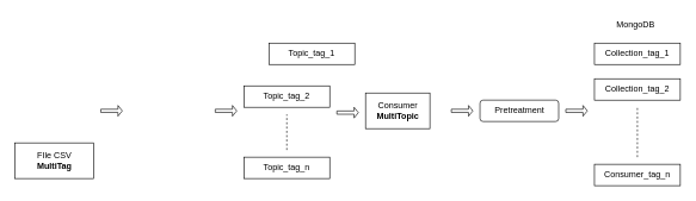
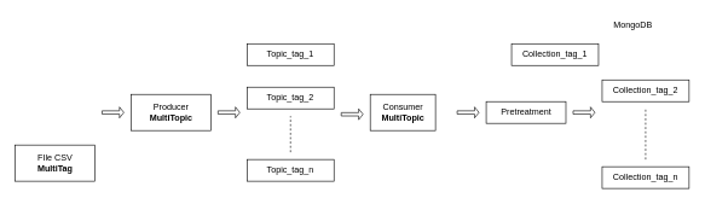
- <mxCell id="13" value="MongoDB" style="text;strokeColor=none;fillColor=none;align=left;verticalAlign=top;spacingLeft=4;spacingRight=4;overflow=hidden;rotatable=0;points=[[0,0.5],[1,0.5]];portConstraint=eastwest;" vertex="1" parent="1"><mxGeometry x="855" y="20" width="70" height="30" as="geometry" /></mxCell>
+ <mxCell id="13" value="MongoDB" style="text;strokeColor=none;fillColor=none;align=left;verticalAlign=top;spacingLeft=4;spacingRight=4;overflow=hidden;rotatable=0;points=[[0,0.5],[1,0.5]];portConstraint=eastwest;" vertex="1" parent="1"><mxGeometry x="840" y="20" width="70" height="30" as="geometry" /></mxCell>
- <mxCell id="15" value="Topic_tag_1" style="rounded=0;whiteSpace=wrap;html=1;" vertex="1" parent="1"><mxGeometry x="375" y="60" width="120" height="30" as="geometry" /></mxCell>
+ <mxCell id="15" value="Topic_tag_1" style="rounded=0;whiteSpace=wrap;html=1;" vertex="1" parent="1"><mxGeometry x="340" y="60" width="120" height="30" as="geometry" /></mxCell>
- <mxCell id="5" value="Collection_tag_1" style="rounded=0;whiteSpace=wrap;html=1;" vertex="1" parent="1"><mxGeometry x="830" y="60" width="120" height="30" as="geometry" /></mxCell>
+ <mxCell id="5" value="Collection_tag_1" style="rounded=0;whiteSpace=wrap;html=1;" vertex="1" parent="1"><mxGeometry x="705" y="60" width="120" height="30" as="geometry" /></mxCell>
+ <mxCell id="2" value="Producer&lt;br&gt;&lt;b&gt;MultiTopic&lt;/b&gt;" style="html=1;" vertex="1" parent="1"><mxGeometry x="180" y="130" width="110" height="50" as="geometry" /></mxCell>
- <mxCell id="4" value="Pretreatment" style="html=1;rounded=1;" vertex="1" parent="1"><mxGeometry x="670" y="140" width="110" height="30" as="geometry" /></mxCell>
+ <mxCell id="4" value="Pretreatment" style="html=1;" vertex="1" parent="1"><mxGeometry x="670" y="140" width="110" height="30" as="geometry" /></mxCell>
- <mxCell id="7" value="Consumer_tag_n" style="rounded=0;whiteSpace=wrap;html=1;" vertex="1" parent="1"><mxGeometry x="830" y="230" width="120" height="30" as="geometry" /></mxCell>
+ <mxCell id="7" value="Collection_tag_n" style="rounded=0;whiteSpace=wrap;html=1;" vertex="1" parent="1"><mxGeometry x="830" y="230" width="120" height="30" as="geometry" /></mxCell>
